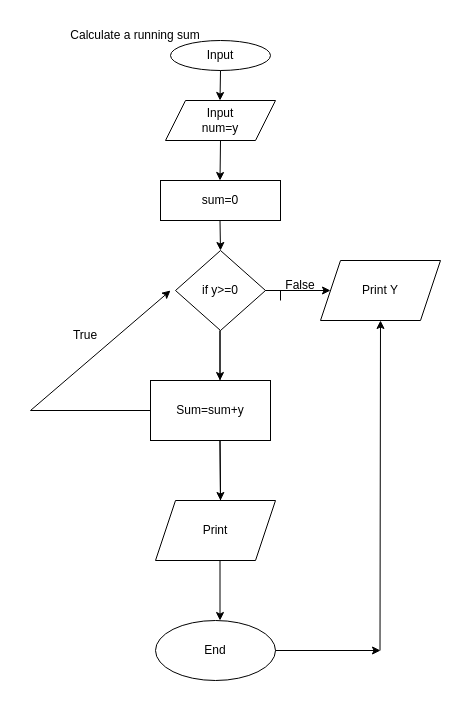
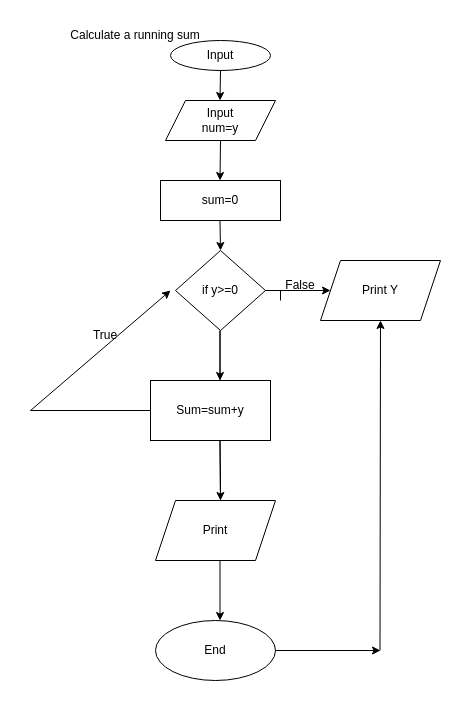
- <mxCell id="24" value="True" style="text;html=1;strokeColor=none;fillColor=none;align=center;verticalAlign=middle;whiteSpace=wrap;rounded=0;" vertex="1" parent="1"><mxGeometry x="50" y="320" width="70" height="30" as="geometry" /></mxCell>
+ <mxCell id="24" value="True" style="text;html=1;strokeColor=none;fillColor=none;align=center;verticalAlign=middle;whiteSpace=wrap;rounded=0;" vertex="1" parent="1"><mxGeometry x="70" y="320" width="70" height="30" as="geometry" /></mxCell>
